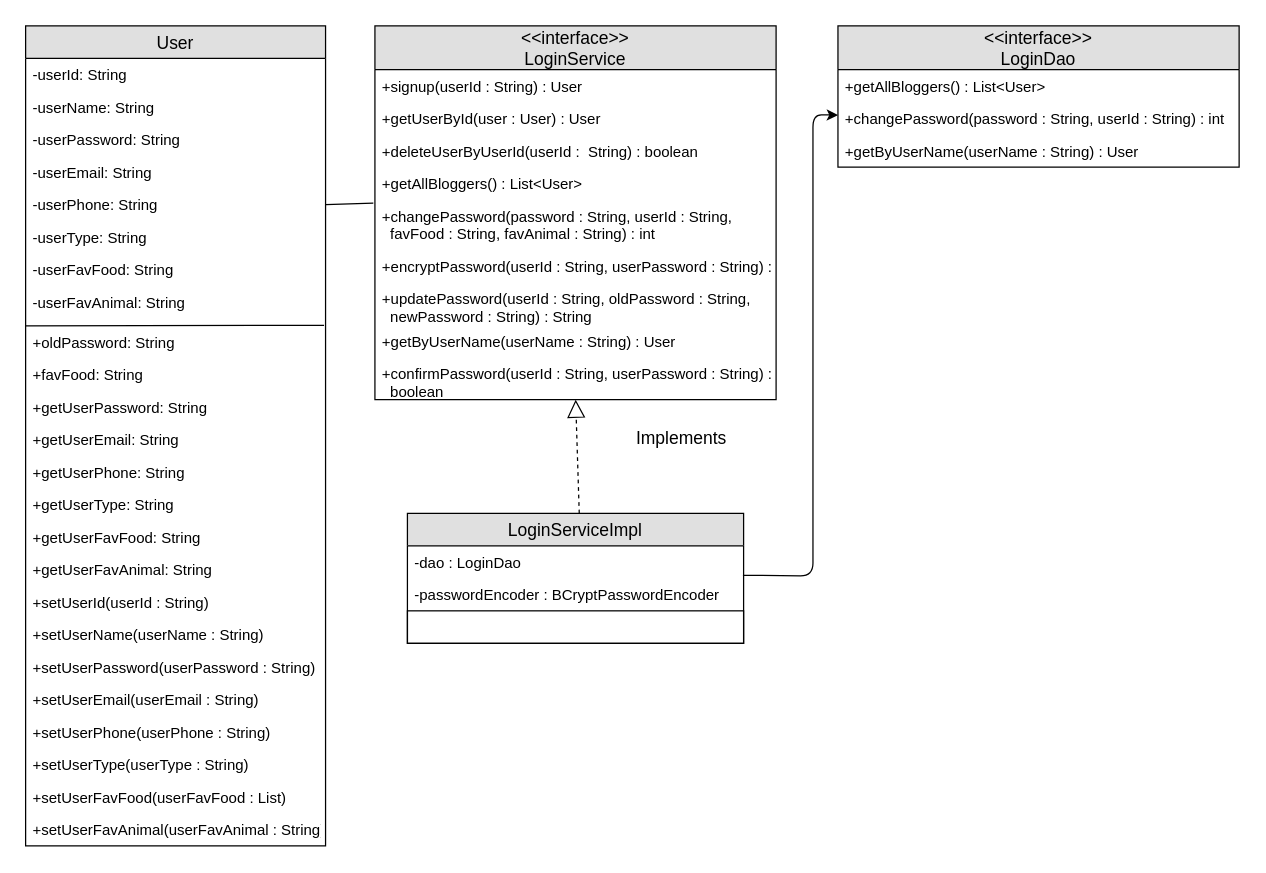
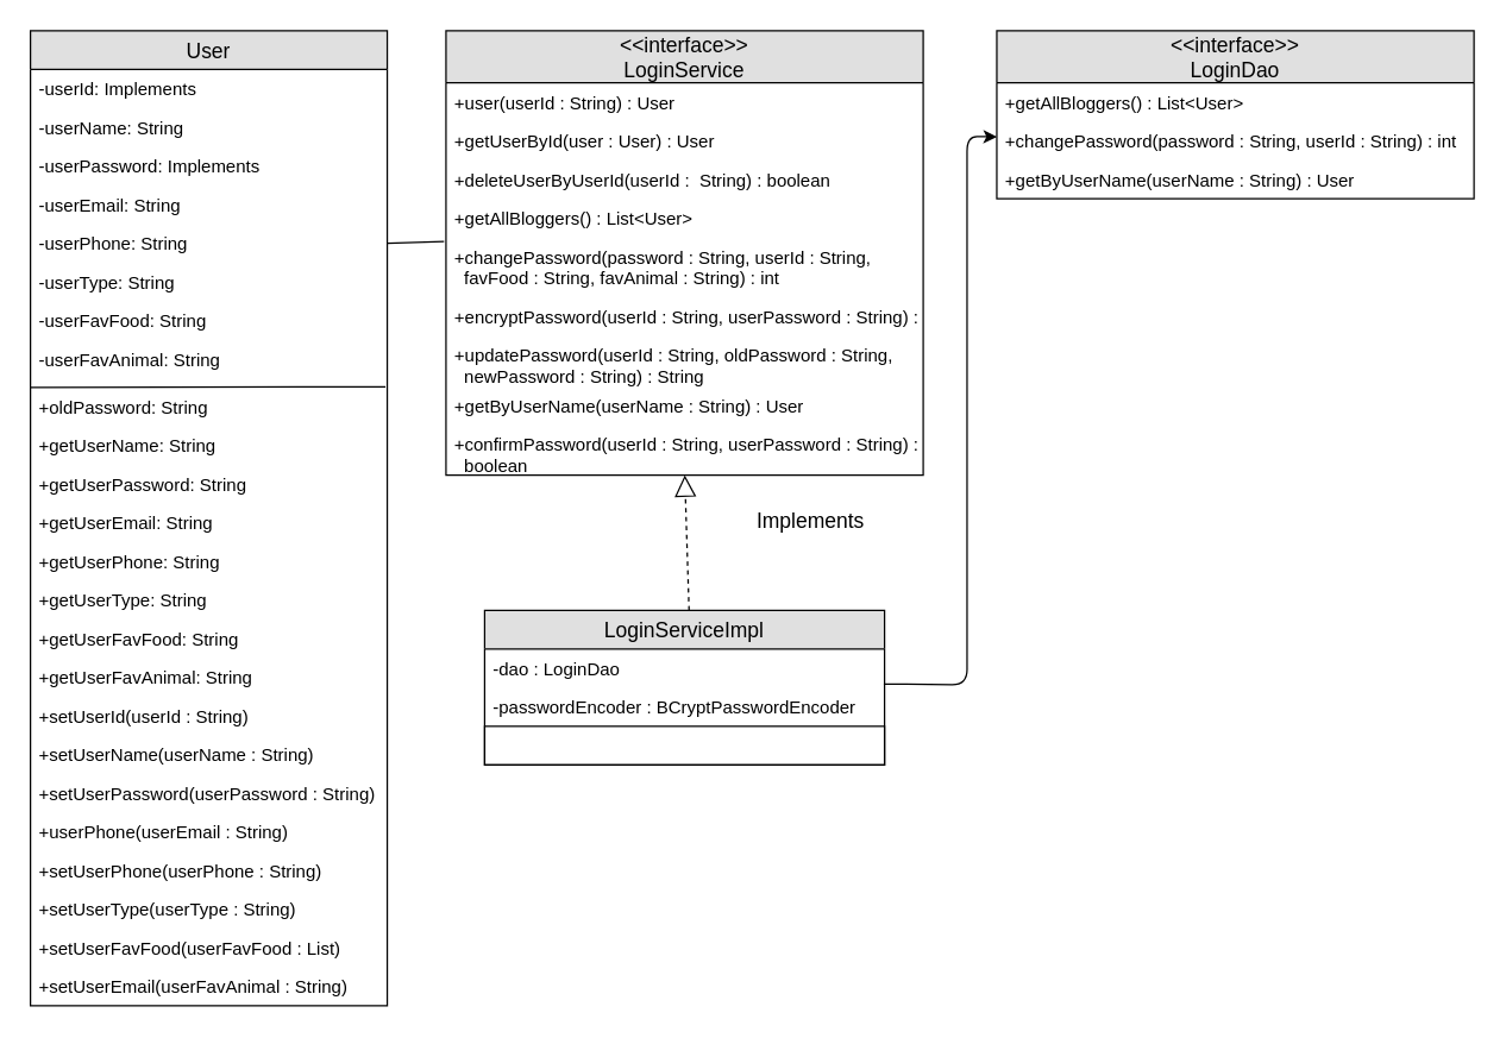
- <mxCell id="3" value="-userId: String" style="text;strokeColor=none;fillColor=none;spacingLeft=4;spacingRight=4;overflow=hidden;rotatable=0;points=[[0,0.5],[1,0.5]];portConstraint=eastwest;fontSize=12;" vertex="1" parent="2"><mxGeometry y="26" width="240" height="26" as="geometry" /></mxCell>
+ <mxCell id="3" value="-userId: Implements" style="text;strokeColor=none;fillColor=none;spacingLeft=4;spacingRight=4;overflow=hidden;rotatable=0;points=[[0,0.5],[1,0.5]];portConstraint=eastwest;fontSize=12;" vertex="1" parent="2"><mxGeometry y="26" width="240" height="26" as="geometry" /></mxCell>
- <mxCell id="29" value="+signup(userId : String) : User " style="text;strokeColor=none;fillColor=none;spacingLeft=4;spacingRight=4;overflow=hidden;rotatable=0;points=[[0,0.5],[1,0.5]];portConstraint=eastwest;fontSize=12;" vertex="1" parent="28"><mxGeometry y="35" width="321" height="26" as="geometry" /></mxCell>
+ <mxCell id="29" value="+user(userId : String) : User " style="text;strokeColor=none;fillColor=none;spacingLeft=4;spacingRight=4;overflow=hidden;rotatable=0;points=[[0,0.5],[1,0.5]];portConstraint=eastwest;fontSize=12;" vertex="1" parent="28"><mxGeometry y="35" width="321" height="26" as="geometry" /></mxCell>
- <mxCell id="5" value="-userPassword: String" style="text;strokeColor=none;fillColor=none;spacingLeft=4;spacingRight=4;overflow=hidden;rotatable=0;points=[[0,0.5],[1,0.5]];portConstraint=eastwest;fontSize=12;" vertex="1" parent="2"><mxGeometry y="78" width="240" height="26" as="geometry" /></mxCell>
+ <mxCell id="5" value="-userPassword: Implements" style="text;strokeColor=none;fillColor=none;spacingLeft=4;spacingRight=4;overflow=hidden;rotatable=0;points=[[0,0.5],[1,0.5]];portConstraint=eastwest;fontSize=12;" vertex="1" parent="2"><mxGeometry y="78" width="240" height="26" as="geometry" /></mxCell>
- <mxCell id="13" value="+favFood: String" style="text;strokeColor=none;fillColor=none;spacingLeft=4;spacingRight=4;overflow=hidden;rotatable=0;points=[[0,0.5],[1,0.5]];portConstraint=eastwest;fontSize=12;" vertex="1" parent="2"><mxGeometry y="266" width="240" height="26" as="geometry" /></mxCell>
+ <mxCell id="13" value="+getUserName: String" style="text;strokeColor=none;fillColor=none;spacingLeft=4;spacingRight=4;overflow=hidden;rotatable=0;points=[[0,0.5],[1,0.5]];portConstraint=eastwest;fontSize=12;" vertex="1" parent="2"><mxGeometry y="266" width="240" height="26" as="geometry" /></mxCell>
- <mxCell id="23" value="+setUserEmail(userEmail : String)" style="text;strokeColor=none;fillColor=none;spacingLeft=4;spacingRight=4;overflow=hidden;rotatable=0;points=[[0,0.5],[1,0.5]];portConstraint=eastwest;fontSize=12;" vertex="1" parent="2"><mxGeometry y="526" width="240" height="26" as="geometry" /></mxCell>
+ <mxCell id="23" value="+userPhone(userEmail : String)" style="text;strokeColor=none;fillColor=none;spacingLeft=4;spacingRight=4;overflow=hidden;rotatable=0;points=[[0,0.5],[1,0.5]];portConstraint=eastwest;fontSize=12;" vertex="1" parent="2"><mxGeometry y="526" width="240" height="26" as="geometry" /></mxCell>
- <mxCell id="27" value="+setUserFavAnimal(userFavAnimal : String)" style="text;strokeColor=none;fillColor=none;spacingLeft=4;spacingRight=4;overflow=hidden;rotatable=0;points=[[0,0.5],[1,0.5]];portConstraint=eastwest;fontSize=12;" vertex="1" parent="2"><mxGeometry y="630" width="240" height="26" as="geometry" /></mxCell>
+ <mxCell id="27" value="+setUserEmail(userFavAnimal : String)" style="text;strokeColor=none;fillColor=none;spacingLeft=4;spacingRight=4;overflow=hidden;rotatable=0;points=[[0,0.5],[1,0.5]];portConstraint=eastwest;fontSize=12;" vertex="1" parent="2"><mxGeometry y="630" width="240" height="26" as="geometry" /></mxCell>
